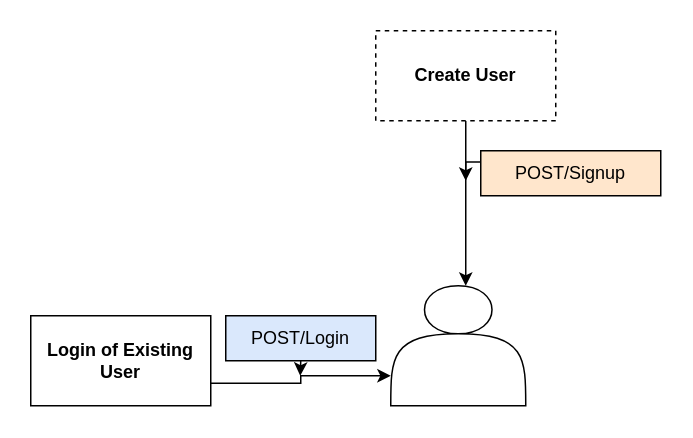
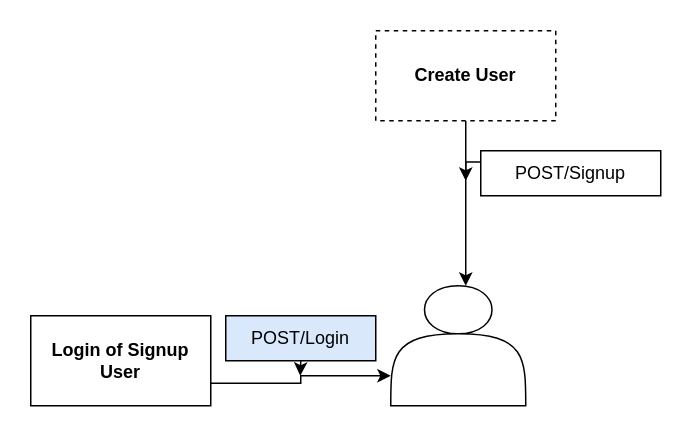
- <mxCell id="6" value="POST/Signup" style="whiteSpace=wrap;html=1;fillColor=#ffe6cc;" vertex="1" parent="1"><mxGeometry x="320" y="100" width="120" height="30" as="geometry" /></mxCell>
+ <mxCell id="6" value="POST/Signup" style="whiteSpace=wrap;html=1;" vertex="1" parent="1"><mxGeometry x="320" y="100" width="120" height="30" as="geometry" /></mxCell>
- <mxCell id="8" value="Login of Existing User" style="whiteSpace=wrap;html=1;fontStyle=1;" vertex="1" parent="1"><mxGeometry x="20" y="210" width="120" height="60" as="geometry" /></mxCell>
+ <mxCell id="8" value="Login of Signup User" style="whiteSpace=wrap;html=1;fontStyle=1;" vertex="1" parent="1"><mxGeometry x="20" y="210" width="120" height="60" as="geometry" /></mxCell>
